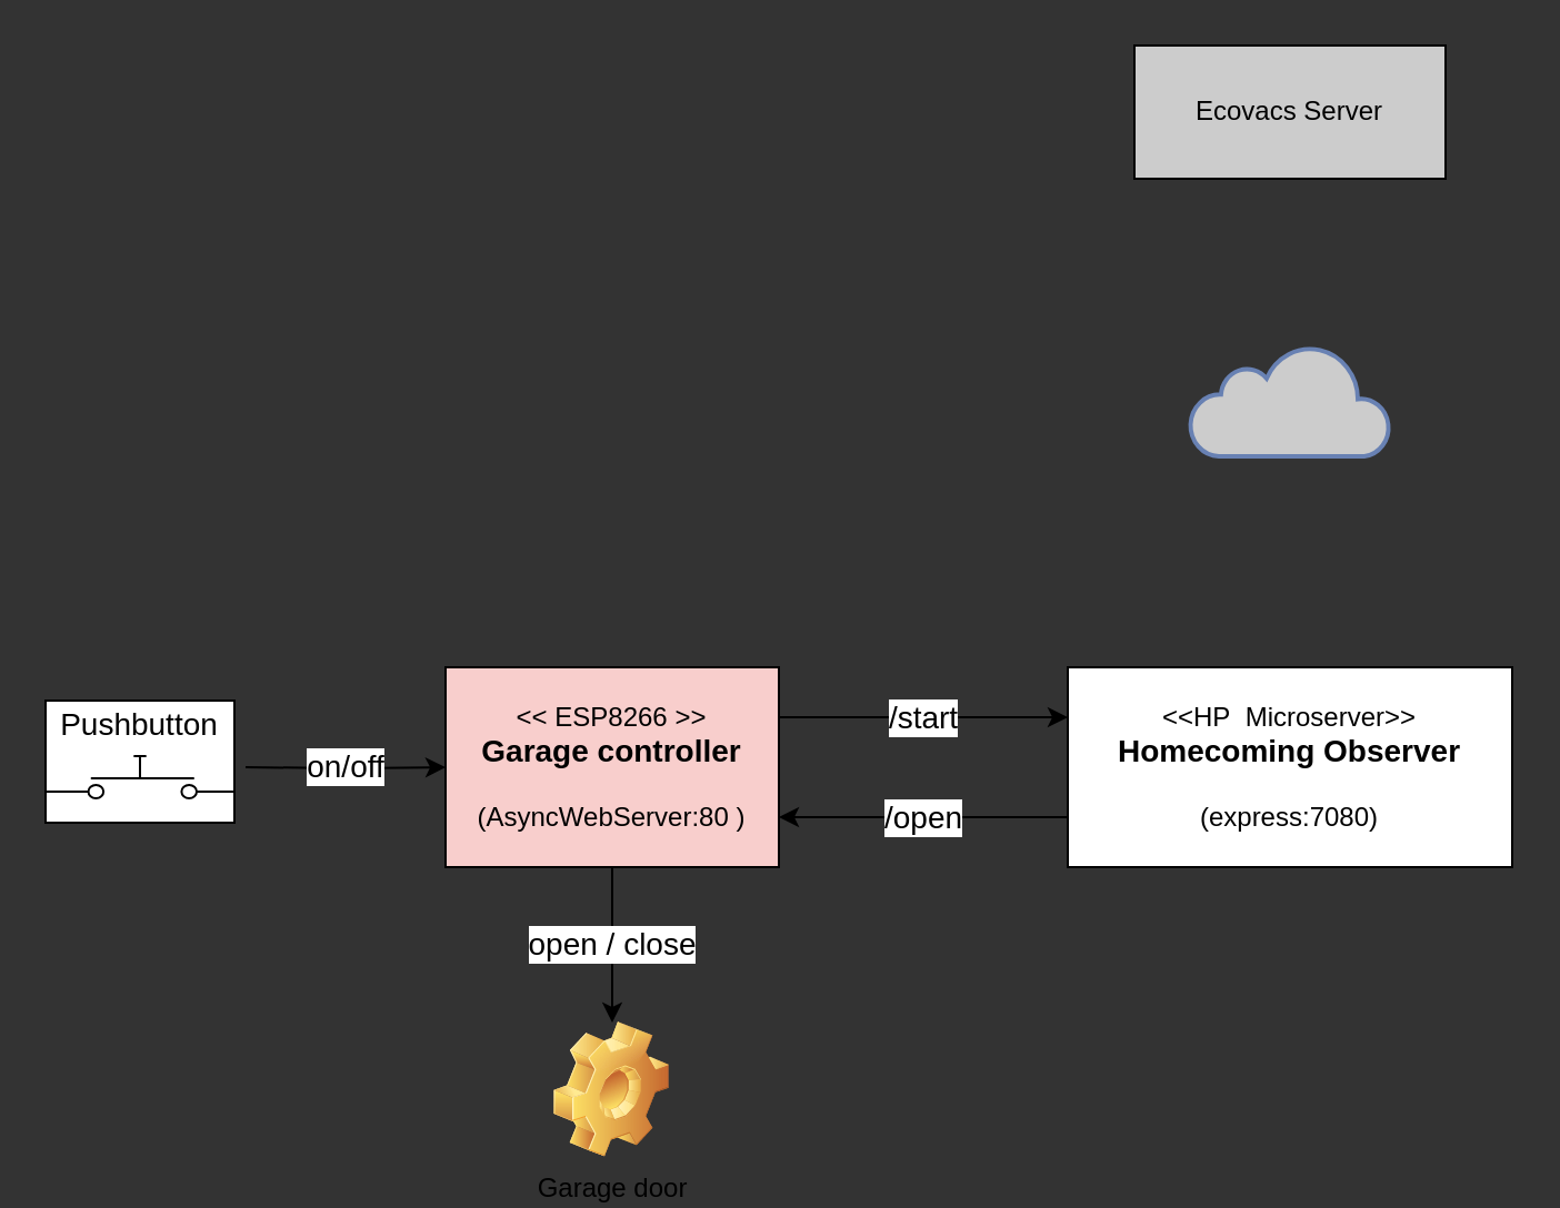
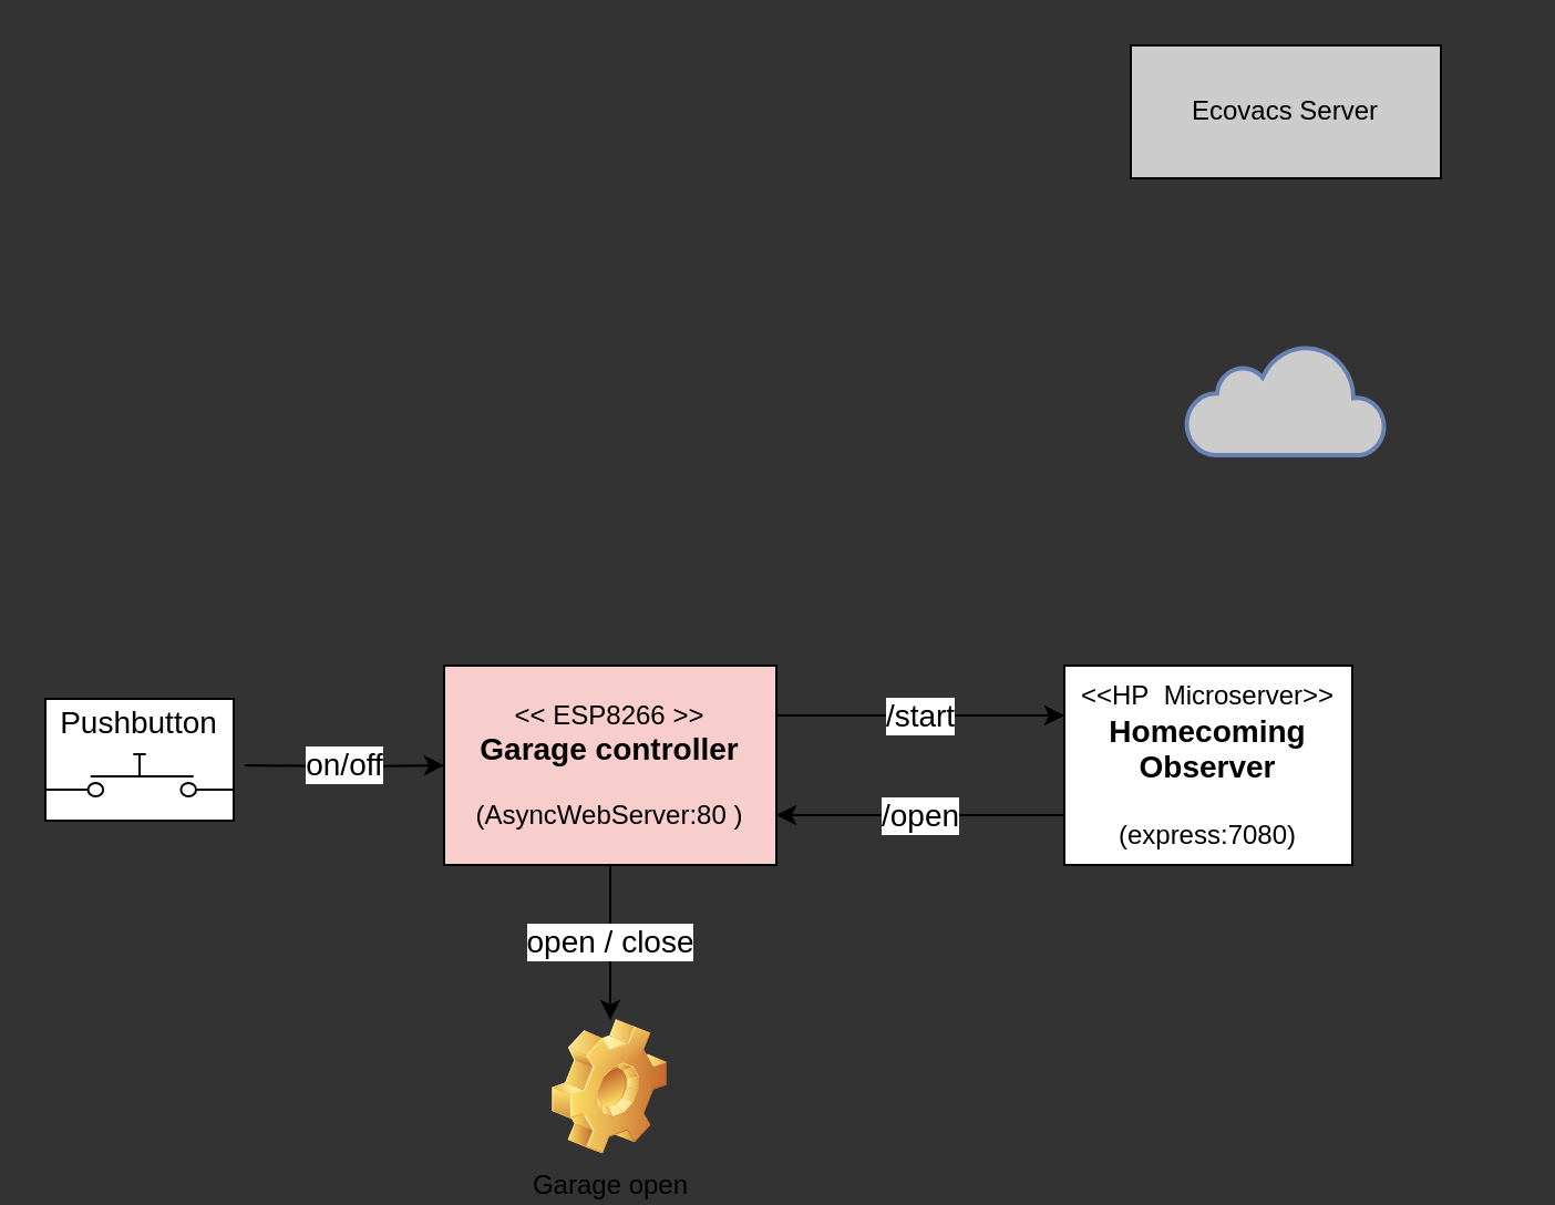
- <mxCell id="6" value="&amp;lt;&amp;lt;HP&amp;nbsp; Microserver&amp;gt;&amp;gt;&lt;br&gt;&lt;b&gt;&lt;font style=&quot;font-size: 14px&quot;&gt;Homecoming Observer&lt;/font&gt;&lt;/b&gt;&lt;br&gt;&lt;br&gt;(express:7080)" style="rounded=0;whiteSpace=wrap;html=1;" parent="1" vertex="1"><mxGeometry x="480" y="300" width="200" height="90" as="geometry" /></mxCell>
+ <mxCell id="6" value="&amp;lt;&amp;lt;HP&amp;nbsp; Microserver&amp;gt;&amp;gt;&lt;br&gt;&lt;b&gt;&lt;font style=&quot;font-size: 14px&quot;&gt;Homecoming Observer&lt;/font&gt;&lt;/b&gt;&lt;br&gt;&lt;br&gt;(express:7080)" style="rounded=0;whiteSpace=wrap;html=1;" parent="1" vertex="1"><mxGeometry x="480" y="300" width="130" height="90" as="geometry" /></mxCell>
- <mxCell id="11" value="Garage door" style="shape=image;html=1;verticalLabelPosition=bottom;verticalAlign=top;imageAspect=1;aspect=fixed;image=img/clipart/Gear_128x128.png" vertex="1" parent="1"><mxGeometry x="249" y="460" width="52" height="61" as="geometry" /></mxCell>
+ <mxCell id="11" value="Garage open" style="shape=image;html=1;verticalLabelPosition=bottom;verticalAlign=top;imageAspect=1;aspect=fixed;image=img/clipart/Gear_128x128.png" vertex="1" parent="1"><mxGeometry x="249" y="460" width="52" height="61" as="geometry" /></mxCell>
